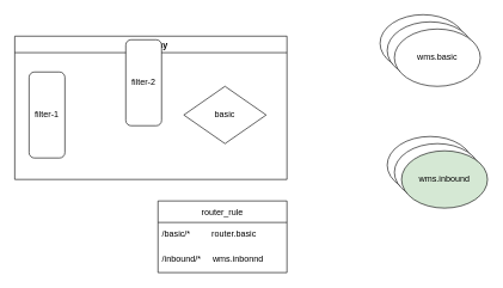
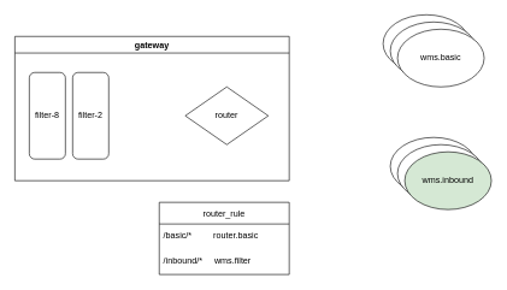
- <mxCell id="4" value="filter-2" style="rounded=1;whiteSpace=wrap;html=1;" vertex="1" parent="2"><mxGeometry x="155" y="5" width="50" height="120" as="geometry" /></mxCell>
+ <mxCell id="4" value="filter-2" style="rounded=1;whiteSpace=wrap;html=1;" vertex="1" parent="2"><mxGeometry x="80" y="50" width="50" height="120" as="geometry" /></mxCell>
- <mxCell id="3" value="filter-1" style="rounded=1;whiteSpace=wrap;html=1;" vertex="1" parent="2"><mxGeometry x="20" y="50" width="50" height="120" as="geometry" /></mxCell>
+ <mxCell id="3" value="filter-8" style="rounded=1;whiteSpace=wrap;html=1;" vertex="1" parent="2"><mxGeometry x="20" y="50" width="50" height="120" as="geometry" /></mxCell>
- <mxCell id="5" value="basic" style="rhombus;whiteSpace=wrap;html=1;" vertex="1" parent="2"><mxGeometry x="236" y="70" width="115" height="80" as="geometry" /></mxCell>
+ <mxCell id="5" value="router" style="rhombus;whiteSpace=wrap;html=1;" vertex="1" parent="2"><mxGeometry x="236" y="70" width="115" height="80" as="geometry" /></mxCell>
- <mxCell id="8" value="/inbound/*     wms.inbonnd" style="text;strokeColor=none;fillColor=none;align=left;verticalAlign=middle;spacingLeft=4;spacingRight=4;overflow=hidden;points=[[0,0.5],[1,0.5]];portConstraint=eastwest;rotatable=0;" vertex="1" parent="6"><mxGeometry y="60" width="180" height="40" as="geometry" /></mxCell>
+ <mxCell id="8" value="/inbound/*     wms.filter" style="text;strokeColor=none;fillColor=none;align=left;verticalAlign=middle;spacingLeft=4;spacingRight=4;overflow=hidden;points=[[0,0.5],[1,0.5]];portConstraint=eastwest;rotatable=0;" vertex="1" parent="6"><mxGeometry y="60" width="180" height="40" as="geometry" /></mxCell>
